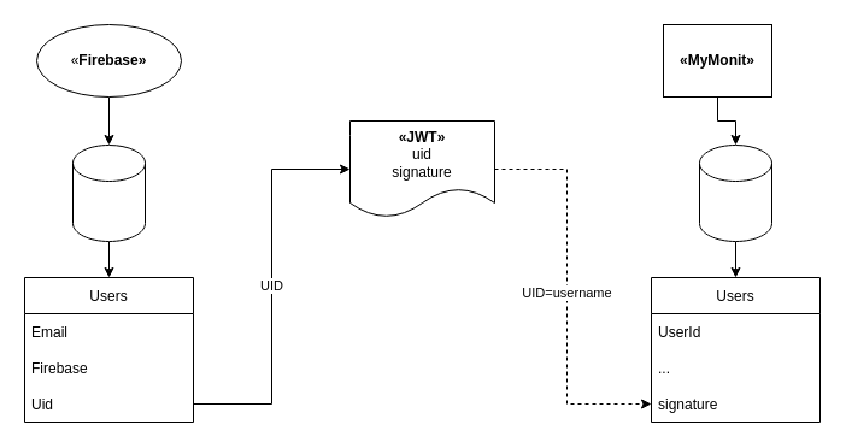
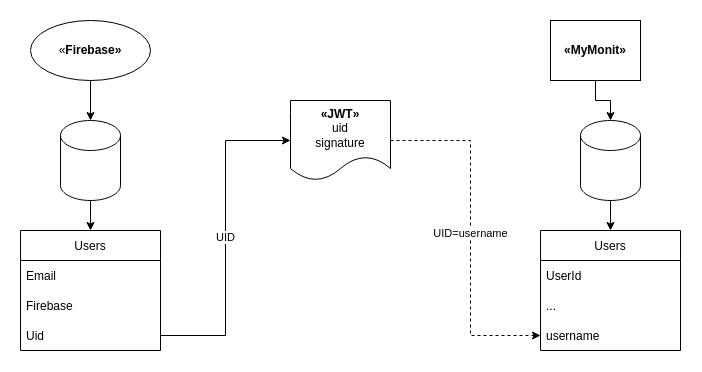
- <mxCell id="19" value="&lt;div&gt;&lt;b&gt;«JWT»&lt;/b&gt;&lt;/div&gt;&lt;div&gt;uid&lt;/div&gt;&lt;div&gt;signature&lt;br&gt;&lt;/div&gt;" style="shape=document;whiteSpace=wrap;html=1;boundedLbl=1;" vertex="1" parent="1"><mxGeometry x="290" y="100" width="120" height="80" as="geometry" /></mxCell>
+ <mxCell id="19" value="&lt;div&gt;&lt;b&gt;«JWT»&lt;/b&gt;&lt;/div&gt;&lt;div&gt;uid&lt;/div&gt;&lt;div&gt;signature&lt;br&gt;&lt;/div&gt;" style="shape=document;whiteSpace=wrap;html=1;boundedLbl=1;" vertex="1" parent="1"><mxGeometry x="290" y="100" width="100" height="80" as="geometry" /></mxCell>
- <mxCell id="17" value="signature" style="text;strokeColor=none;fillColor=none;align=left;verticalAlign=middle;spacingLeft=4;spacingRight=4;overflow=hidden;points=[[0,0.5],[1,0.5]];portConstraint=eastwest;rotatable=0;" vertex="1" parent="14"><mxGeometry y="90" width="140" height="30" as="geometry" /></mxCell>
+ <mxCell id="17" value="username" style="text;strokeColor=none;fillColor=none;align=left;verticalAlign=middle;spacingLeft=4;spacingRight=4;overflow=hidden;points=[[0,0.5],[1,0.5]];portConstraint=eastwest;rotatable=0;" vertex="1" parent="14"><mxGeometry y="90" width="140" height="30" as="geometry" /></mxCell>
